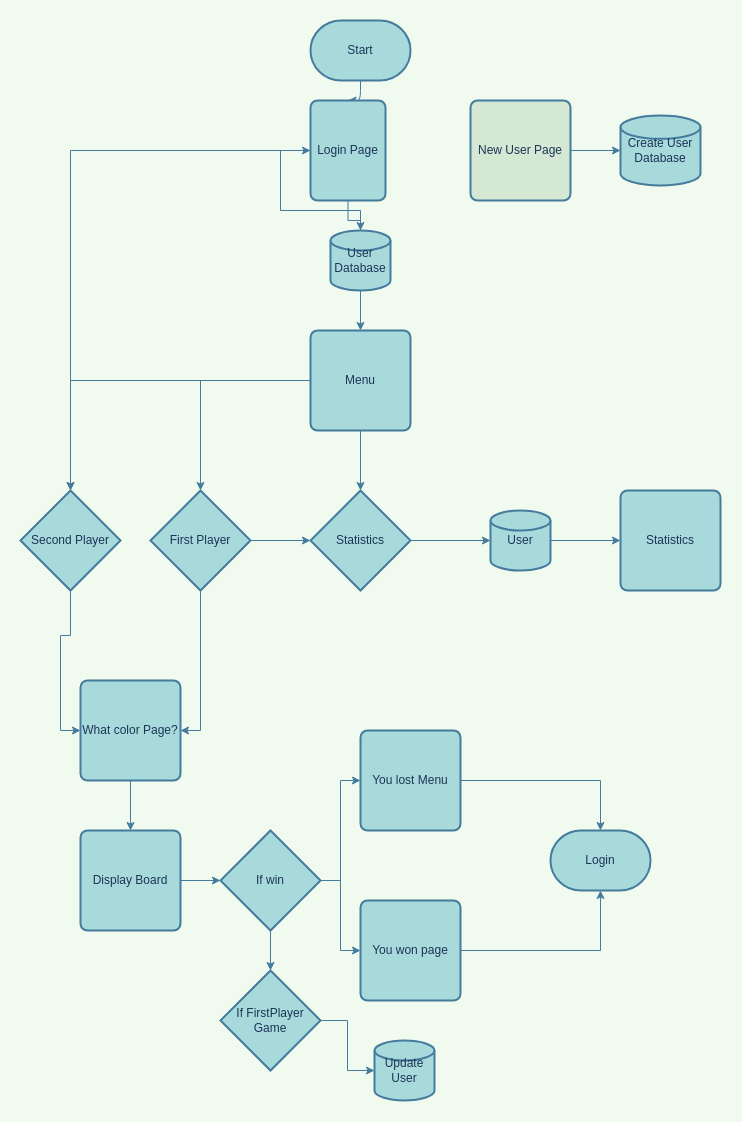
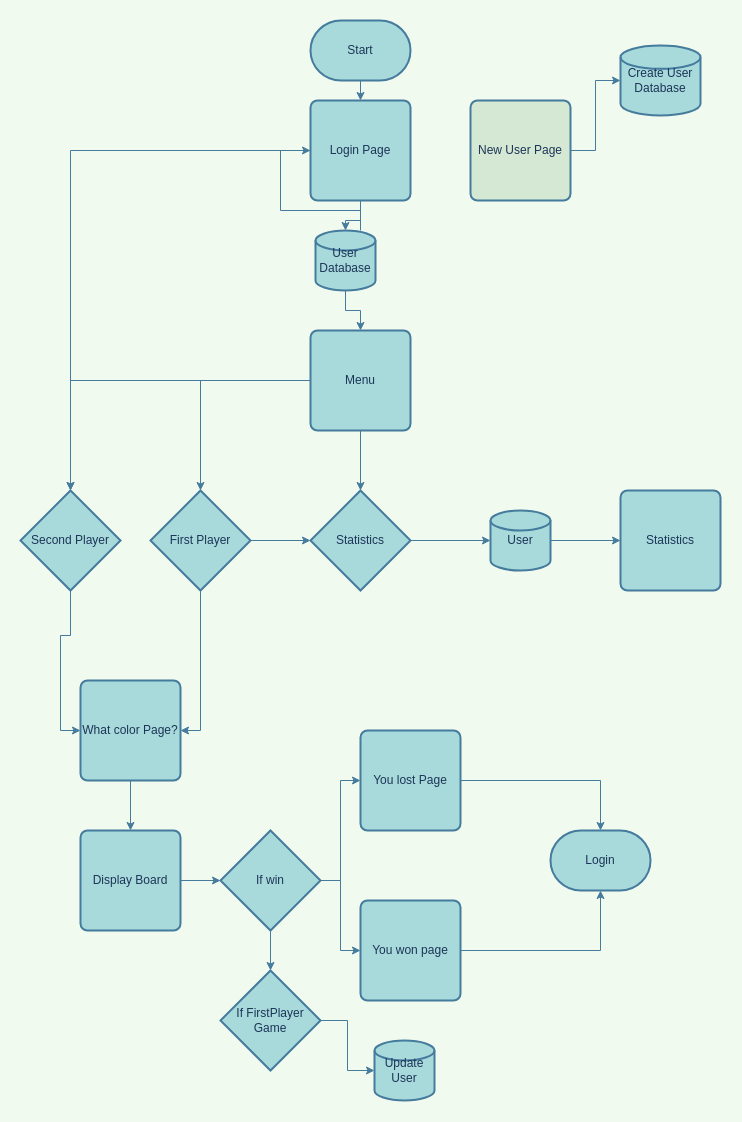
- <mxCell id="10" value="Login Page" style="rounded=1;whiteSpace=wrap;html=1;absoluteArcSize=1;arcSize=14;strokeWidth=2;fillColor=#A8DADC;strokeColor=#457B9D;fontColor=#1D3557;" vertex="1" parent="1"><mxGeometry x="310" y="100" width="75" height="100" as="geometry" /></mxCell>
+ <mxCell id="10" value="Login Page" style="rounded=1;whiteSpace=wrap;html=1;absoluteArcSize=1;arcSize=14;strokeWidth=2;fillColor=#A8DADC;strokeColor=#457B9D;fontColor=#1D3557;" vertex="1" parent="1"><mxGeometry x="310" y="100" width="100" height="100" as="geometry" /></mxCell>
- <mxCell id="11" value="Create User Database" style="strokeWidth=2;html=1;shape=mxgraph.flowchart.database;whiteSpace=wrap;fillColor=#A8DADC;strokeColor=#457B9D;fontColor=#1D3557;" vertex="1" parent="1"><mxGeometry x="620" y="115" width="80" height="70" as="geometry" /></mxCell>
+ <mxCell id="11" value="Create User Database" style="strokeWidth=2;html=1;shape=mxgraph.flowchart.database;whiteSpace=wrap;fillColor=#A8DADC;strokeColor=#457B9D;fontColor=#1D3557;" vertex="1" parent="1"><mxGeometry x="620" y="45" width="80" height="70" as="geometry" /></mxCell>
- <mxCell id="7" value="User Database" style="strokeWidth=2;html=1;shape=mxgraph.flowchart.database;whiteSpace=wrap;fillColor=#A8DADC;strokeColor=#457B9D;fontColor=#1D3557;" vertex="1" parent="1"><mxGeometry x="330" y="230" width="60" height="60" as="geometry" /></mxCell>
+ <mxCell id="7" value="User Database" style="strokeWidth=2;html=1;shape=mxgraph.flowchart.database;whiteSpace=wrap;fillColor=#A8DADC;strokeColor=#457B9D;fontColor=#1D3557;" vertex="1" parent="1"><mxGeometry x="315" y="230" width="60" height="60" as="geometry" /></mxCell>
- <mxCell id="33" value="You lost Menu" style="rounded=1;whiteSpace=wrap;html=1;absoluteArcSize=1;arcSize=14;strokeWidth=2;fillColor=#A8DADC;strokeColor=#457B9D;fontColor=#1D3557;" vertex="1" parent="1"><mxGeometry x="360" y="730" width="100" height="100" as="geometry" /></mxCell>
+ <mxCell id="33" value="You lost Page" style="rounded=1;whiteSpace=wrap;html=1;absoluteArcSize=1;arcSize=14;strokeWidth=2;fillColor=#A8DADC;strokeColor=#457B9D;fontColor=#1D3557;" vertex="1" parent="1"><mxGeometry x="360" y="730" width="100" height="100" as="geometry" /></mxCell>
